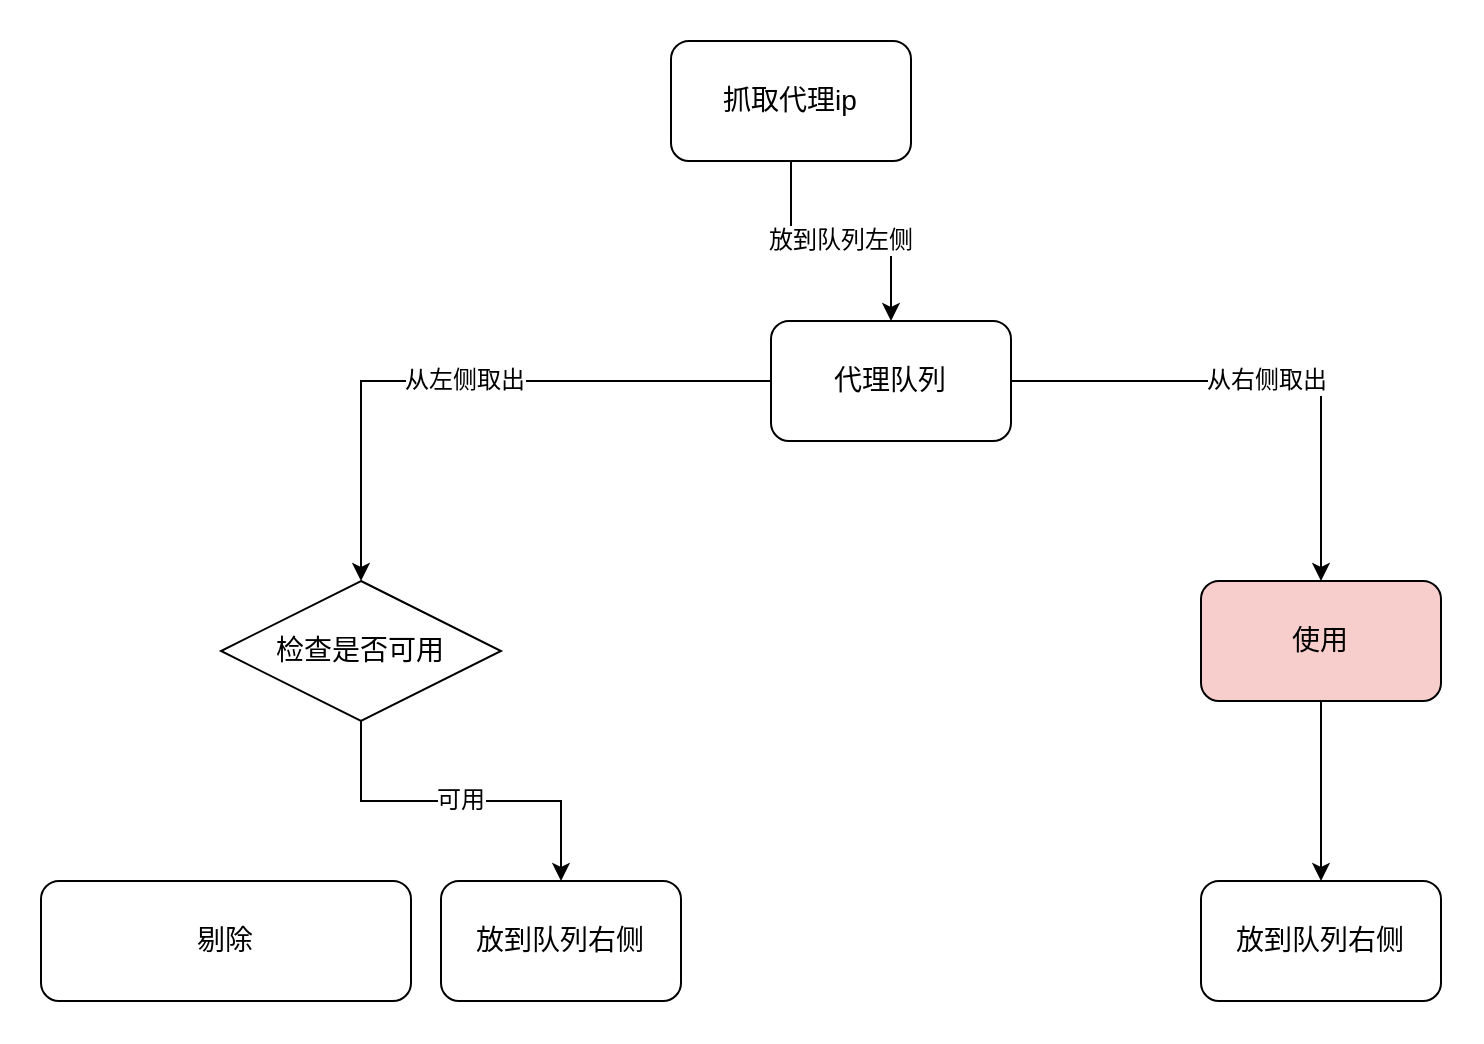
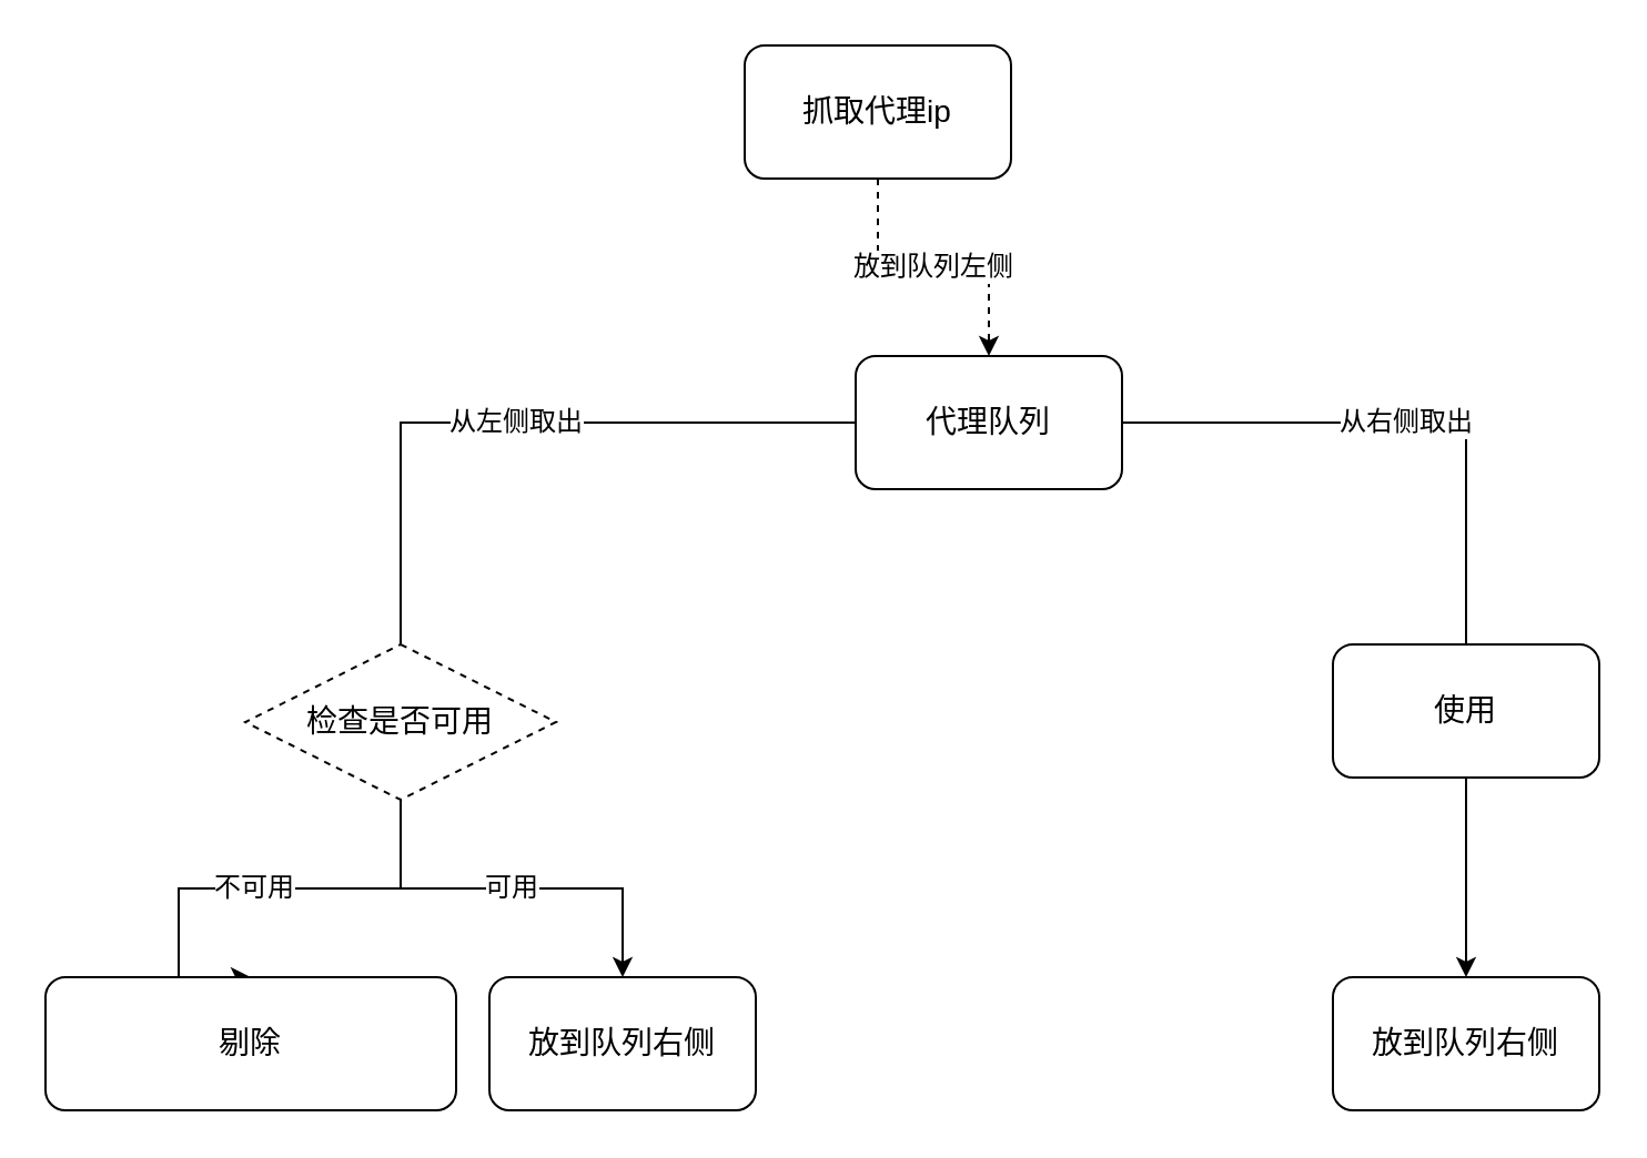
- <mxCell id="2" value="&lt;font style=&quot;font-size: 12px&quot;&gt;放到队列左侧&lt;/font&gt;" style="edgeStyle=orthogonalEdgeStyle;rounded=0;orthogonalLoop=1;jettySize=auto;html=1;exitX=0.5;exitY=1;exitDx=0;exitDy=0;entryX=0.5;entryY=0;entryDx=0;entryDy=0;" edge="1" parent="1" source="3" target="6"><mxGeometry relative="1" as="geometry"><mxPoint x="420" y="160" as="targetPoint" /></mxGeometry></mxCell>
+ <mxCell id="2" value="&lt;font style=&quot;font-size: 12px&quot;&gt;放到队列左侧&lt;/font&gt;" style="edgeStyle=orthogonalEdgeStyle;rounded=0;orthogonalLoop=1;jettySize=auto;html=1;exitX=0.5;exitY=1;exitDx=0;exitDy=0;entryX=0.5;entryY=0;entryDx=0;entryDy=0;dashed=1;" edge="1" parent="1" source="3" target="6"><mxGeometry relative="1" as="geometry"><mxPoint x="420" y="160" as="targetPoint" /></mxGeometry></mxCell>
- <mxCell id="4" value="&lt;font style=&quot;font-size: 12px&quot;&gt;从左侧取出&lt;/font&gt;" style="edgeStyle=orthogonalEdgeStyle;rounded=0;orthogonalLoop=1;jettySize=auto;html=1;entryX=0.5;entryY=0;entryDx=0;entryDy=0;" edge="1" parent="1" source="6" target="9"><mxGeometry relative="1" as="geometry"><mxPoint x="190" y="340" as="targetPoint" /></mxGeometry></mxCell>
+ <mxCell id="4" value="&lt;font style=&quot;font-size: 12px&quot;&gt;从左侧取出&lt;/font&gt;" style="edgeStyle=orthogonalEdgeStyle;rounded=0;orthogonalLoop=1;jettySize=auto;html=1;entryX=0.5;entryY=0;entryDx=0;entryDy=0;endArrow=none;" edge="1" parent="1" source="6" target="9"><mxGeometry relative="1" as="geometry"><mxPoint x="190" y="340" as="targetPoint" /></mxGeometry></mxCell>
- <mxCell id="5" value="&lt;font style=&quot;font-size: 12px&quot;&gt;从右侧取出&lt;/font&gt;" style="edgeStyle=orthogonalEdgeStyle;rounded=0;orthogonalLoop=1;jettySize=auto;html=1;entryX=0.5;entryY=0;entryDx=0;entryDy=0;" edge="1" parent="1" source="6" target="13"><mxGeometry relative="1" as="geometry" /></mxCell>
+ <mxCell id="5" value="&lt;font style=&quot;font-size: 12px&quot;&gt;从右侧取出&lt;/font&gt;" style="edgeStyle=orthogonalEdgeStyle;rounded=0;orthogonalLoop=1;jettySize=auto;html=1;entryX=0.5;entryY=0;entryDx=0;entryDy=0;endArrow=none;" edge="1" parent="1" source="6" target="13"><mxGeometry relative="1" as="geometry" /></mxCell>
- <mxCell id="13" value="&lt;font style=&quot;font-size: 14px&quot;&gt;使用&lt;/font&gt;" style="rounded=1;whiteSpace=wrap;html=1;fillColor=#f8cecc;" vertex="1" parent="1"><mxGeometry x="600" y="290" width="120" height="60" as="geometry" /></mxCell>
+ <mxCell id="13" value="&lt;font style=&quot;font-size: 14px&quot;&gt;使用&lt;/font&gt;" style="rounded=1;whiteSpace=wrap;html=1;" vertex="1" parent="1"><mxGeometry x="600" y="290" width="120" height="60" as="geometry" /></mxCell>
- <mxCell id="9" value="&lt;font style=&quot;font-size: 14px&quot;&gt;检查是否可用&lt;/font&gt;" style="rhombus;whiteSpace=wrap;html=1;" vertex="1" parent="1"><mxGeometry x="110" y="290" width="140" height="70" as="geometry" /></mxCell>
+ <mxCell id="9" value="&lt;font style=&quot;font-size: 14px&quot;&gt;检查是否可用&lt;/font&gt;" style="rhombus;whiteSpace=wrap;html=1;dashed=1;" vertex="1" parent="1"><mxGeometry x="110" y="290" width="140" height="70" as="geometry" /></mxCell>
+ <mxCell id="7" value="&lt;font style=&quot;font-size: 12px&quot;&gt;不可用&lt;/font&gt;" style="edgeStyle=orthogonalEdgeStyle;rounded=0;orthogonalLoop=1;jettySize=auto;html=1;entryX=0.5;entryY=0;entryDx=0;entryDy=0;" edge="1" parent="1" source="9" target="10"><mxGeometry relative="1" as="geometry"><Array as="points"><mxPoint x="180" y="400" /><mxPoint x="80" y="400" /></Array></mxGeometry></mxCell>
